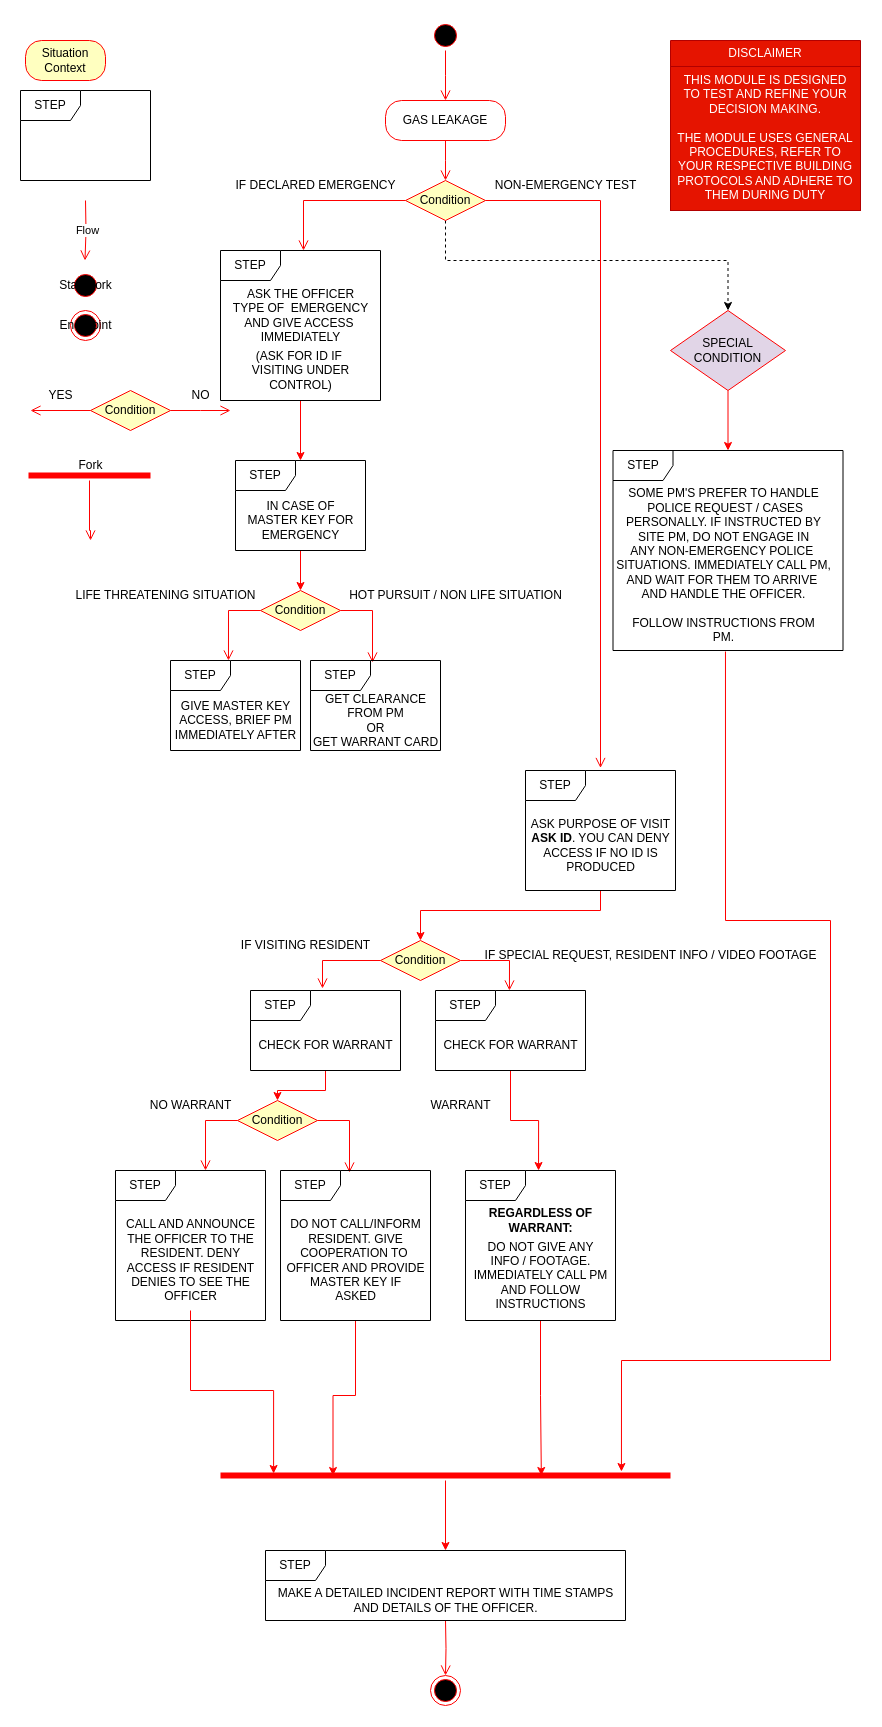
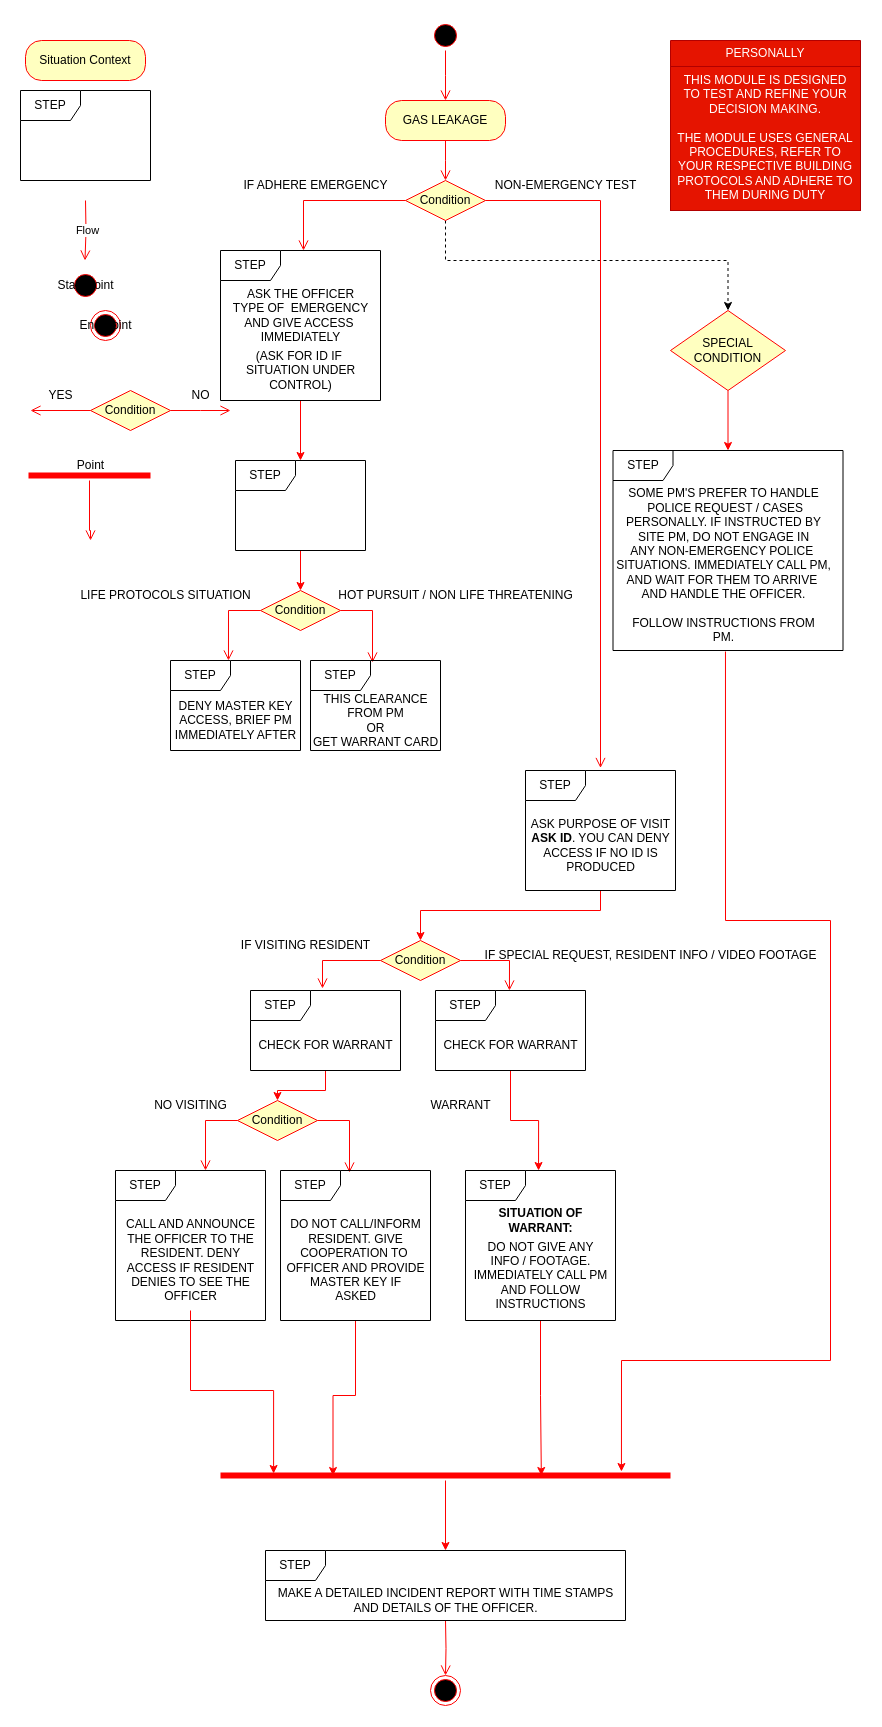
- <mxCell id="12" value="DISCLAIMER" style="swimlane;fontStyle=0;childLayout=stackLayout;horizontal=1;startSize=26;fillColor=#e51400;horizontalStack=0;resizeParent=1;resizeParentMax=0;resizeLast=0;collapsible=1;marginBottom=0;whiteSpace=wrap;html=1;fontColor=#ffffff;strokeColor=#B20000;" parent="1" vertex="1"><mxGeometry x="670" y="40" width="190" height="170" as="geometry" /></mxCell>
+ <mxCell id="12" value="PERSONALLY" style="swimlane;fontStyle=0;childLayout=stackLayout;horizontal=1;startSize=26;fillColor=#e51400;horizontalStack=0;resizeParent=1;resizeParentMax=0;resizeLast=0;collapsible=1;marginBottom=0;whiteSpace=wrap;html=1;fontColor=#ffffff;strokeColor=#B20000;" parent="1" vertex="1"><mxGeometry x="670" y="40" width="190" height="170" as="geometry" /></mxCell>
- <mxCell id="6" value="Situation Context" style="rounded=1;whiteSpace=wrap;html=1;arcSize=40;fontColor=#000000;fillColor=#ffffc0;strokeColor=#ff0000;" parent="1" vertex="1"><mxGeometry x="25" y="40" width="80" height="40" as="geometry" /></mxCell>
+ <mxCell id="6" value="Situation Context" style="rounded=1;whiteSpace=wrap;html=1;arcSize=40;fontColor=#000000;fillColor=#ffffc0;strokeColor=#ff0000;" parent="1" vertex="1"><mxGeometry x="25" y="40" width="120" height="40" as="geometry" /></mxCell>
- <mxCell id="4" value="GAS LEAKAGE" style="rounded=1;whiteSpace=wrap;html=1;arcSize=40;fontColor=#000000;fillColor=#ffffff;strokeColor=#ff0000;" parent="1" vertex="1"><mxGeometry x="385" y="100" width="120" height="40" as="geometry" /></mxCell>
+ <mxCell id="4" value="GAS LEAKAGE" style="rounded=1;whiteSpace=wrap;html=1;arcSize=40;fontColor=#000000;fillColor=#ffffc0;strokeColor=#ff0000;" parent="1" vertex="1"><mxGeometry x="385" y="100" width="120" height="40" as="geometry" /></mxCell>
- <mxCell id="28" value="IF DECLARED EMERGENCY" style="text;html=1;align=center;verticalAlign=middle;resizable=0;points=[];autosize=1;strokeColor=none;fillColor=none;" parent="1" vertex="1"><mxGeometry x="225" y="170" width="180" height="30" as="geometry" /></mxCell>
+ <mxCell id="28" value="IF ADHERE EMERGENCY" style="text;html=1;align=center;verticalAlign=middle;resizable=0;points=[];autosize=1;strokeColor=none;fillColor=none;" parent="1" vertex="1"><mxGeometry x="225" y="170" width="180" height="30" as="geometry" /></mxCell>
- <mxCell id="9" value="Start Fork" style="ellipse;html=1;shape=startState;fillColor=#000000;strokeColor=#ff0000;" parent="1" vertex="1"><mxGeometry x="70" y="270" width="30" height="30" as="geometry" /></mxCell>
+ <mxCell id="9" value="Start Point" style="ellipse;html=1;shape=startState;fillColor=#000000;strokeColor=#ff0000;" parent="1" vertex="1"><mxGeometry x="70" y="270" width="30" height="30" as="geometry" /></mxCell>
- <mxCell id="10" value="End Point" style="ellipse;html=1;shape=endState;fillColor=#000000;strokeColor=#ff0000;" parent="1" vertex="1"><mxGeometry x="70" y="310" width="30" height="30" as="geometry" /></mxCell>
+ <mxCell id="10" value="End Point" style="ellipse;html=1;shape=endState;fillColor=#000000;strokeColor=#ff0000;" parent="1" vertex="1"><mxGeometry x="90" y="310" width="30" height="30" as="geometry" /></mxCell>
- <mxCell id="74" value="SPECIAL CONDITION" style="rhombus;whiteSpace=wrap;html=1;fontColor=#000000;fillColor=#e1d5e7;strokeColor=#ff0000;" parent="1" vertex="1"><mxGeometry x="670" y="310" width="115" height="80" as="geometry" /></mxCell>
+ <mxCell id="74" value="SPECIAL CONDITION" style="rhombus;whiteSpace=wrap;html=1;fontColor=#000000;fillColor=#ffffc0;strokeColor=#ff0000;" parent="1" vertex="1"><mxGeometry x="670" y="310" width="115" height="80" as="geometry" /></mxCell>
- <mxCell id="34" value="&lt;div&gt;(ASK FOR ID IF&amp;nbsp;&lt;/div&gt;&lt;div&gt;VISITING UNDER&lt;/div&gt;&lt;div&gt;CONTROL)&lt;/div&gt;" style="text;html=1;align=center;verticalAlign=middle;resizable=0;points=[];autosize=1;strokeColor=none;fillColor=none;" parent="1" vertex="1"><mxGeometry x="235" y="340" width="130" height="60" as="geometry" /></mxCell>
+ <mxCell id="34" value="&lt;div&gt;(ASK FOR ID IF&amp;nbsp;&lt;/div&gt;&lt;div&gt;SITUATION UNDER&lt;/div&gt;&lt;div&gt;CONTROL)&lt;/div&gt;" style="text;html=1;align=center;verticalAlign=middle;resizable=0;points=[];autosize=1;strokeColor=none;fillColor=none;" parent="1" vertex="1"><mxGeometry x="235" y="340" width="130" height="60" as="geometry" /></mxCell>
- <mxCell id="16" value="Fork" style="text;html=1;align=center;verticalAlign=middle;resizable=0;points=[];autosize=1;strokeColor=none;fillColor=none;" parent="1" vertex="1"><mxGeometry x="65" y="450" width="50" height="30" as="geometry" /></mxCell>
+ <mxCell id="16" value="Point" style="text;html=1;align=center;verticalAlign=middle;resizable=0;points=[];autosize=1;strokeColor=none;fillColor=none;" parent="1" vertex="1"><mxGeometry x="65" y="450" width="50" height="30" as="geometry" /></mxCell>
- <mxCell id="33" value="&lt;div&gt;IN CASE OF &lt;br&gt;&lt;/div&gt;&lt;div&gt;MASTER KEY FOR &lt;br&gt;&lt;/div&gt;&lt;div&gt;EMERGENCY&lt;br&gt;&lt;/div&gt;" style="text;html=1;align=center;verticalAlign=middle;resizable=0;points=[];autosize=1;strokeColor=none;fillColor=none;" parent="1" vertex="1"><mxGeometry x="235" y="490" width="130" height="60" as="geometry" /></mxCell>
- <mxCell id="38" value="LIFE THREATENING SITUATION" style="text;html=1;align=center;verticalAlign=middle;resizable=0;points=[];autosize=1;strokeColor=none;fillColor=none;" parent="1" vertex="1"><mxGeometry x="60" y="580" width="210" height="30" as="geometry" /></mxCell>
+ <mxCell id="38" value="LIFE PROTOCOLS SITUATION" style="text;html=1;align=center;verticalAlign=middle;resizable=0;points=[];autosize=1;strokeColor=none;fillColor=none;" parent="1" vertex="1"><mxGeometry x="60" y="580" width="210" height="30" as="geometry" /></mxCell>
- <mxCell id="39" value="HOT PURSUIT / NON LIFE SITUATION" style="text;html=1;align=center;verticalAlign=middle;resizable=0;points=[];autosize=1;strokeColor=none;fillColor=none;" parent="1" vertex="1"><mxGeometry x="325" y="580" width="260" height="30" as="geometry" /></mxCell>
+ <mxCell id="39" value="HOT PURSUIT / NON LIFE THREATENING" style="text;html=1;align=center;verticalAlign=middle;resizable=0;points=[];autosize=1;strokeColor=none;fillColor=none;" parent="1" vertex="1"><mxGeometry x="325" y="580" width="260" height="30" as="geometry" /></mxCell>
- <mxCell id="43" value="&lt;div&gt;GIVE MASTER KEY &lt;br&gt;&lt;/div&gt;&lt;div&gt;ACCESS, BRIEF PM &lt;br&gt;&lt;/div&gt;&lt;div&gt;IMMEDIATELY AFTER&lt;br&gt;&lt;/div&gt;" style="text;html=1;align=center;verticalAlign=middle;resizable=0;points=[];autosize=1;strokeColor=none;fillColor=none;" parent="1" vertex="1"><mxGeometry x="160" y="690" width="150" height="60" as="geometry" /></mxCell>
+ <mxCell id="43" value="&lt;div&gt;DENY MASTER KEY &lt;br&gt;&lt;/div&gt;&lt;div&gt;ACCESS, BRIEF PM &lt;br&gt;&lt;/div&gt;&lt;div&gt;IMMEDIATELY AFTER&lt;br&gt;&lt;/div&gt;" style="text;html=1;align=center;verticalAlign=middle;resizable=0;points=[];autosize=1;strokeColor=none;fillColor=none;" parent="1" vertex="1"><mxGeometry x="160" y="690" width="150" height="60" as="geometry" /></mxCell>
- <mxCell id="45" value="&lt;div&gt;GET CLEARANCE &lt;br&gt;&lt;/div&gt;&lt;div&gt;FROM PM&lt;/div&gt;&lt;div&gt;OR&lt;/div&gt;&lt;div&gt;GET WARRANT CARD&lt;br&gt;&lt;/div&gt;" style="text;html=1;align=center;verticalAlign=middle;resizable=0;points=[];autosize=1;strokeColor=none;fillColor=none;" parent="1" vertex="1"><mxGeometry x="300" y="685" width="150" height="70" as="geometry" /></mxCell>
+ <mxCell id="45" value="&lt;div&gt;THIS CLEARANCE &lt;br&gt;&lt;/div&gt;&lt;div&gt;FROM PM&lt;/div&gt;&lt;div&gt;OR&lt;/div&gt;&lt;div&gt;GET WARRANT CARD&lt;br&gt;&lt;/div&gt;" style="text;html=1;align=center;verticalAlign=middle;resizable=0;points=[];autosize=1;strokeColor=none;fillColor=none;" parent="1" vertex="1"><mxGeometry x="300" y="685" width="150" height="70" as="geometry" /></mxCell>
- <mxCell id="61" value="NO WARRANT" style="text;html=1;align=center;verticalAlign=middle;resizable=0;points=[];autosize=1;strokeColor=none;fillColor=none;" parent="1" vertex="1"><mxGeometry x="135" y="1090" width="110" height="30" as="geometry" /></mxCell>
+ <mxCell id="61" value="NO VISITING" style="text;html=1;align=center;verticalAlign=middle;resizable=0;points=[];autosize=1;strokeColor=none;fillColor=none;" parent="1" vertex="1"><mxGeometry x="135" y="1090" width="110" height="30" as="geometry" /></mxCell>
- <mxCell id="72" value="&lt;div&gt;&lt;b&gt;REGARDLESS OF &lt;br&gt;&lt;/b&gt;&lt;/div&gt;&lt;div&gt;&lt;b&gt;WARRANT: &lt;br&gt;&lt;/b&gt;&lt;/div&gt;" style="text;html=1;align=center;verticalAlign=middle;resizable=0;points=[];autosize=1;strokeColor=none;fillColor=none;" parent="1" vertex="1"><mxGeometry x="475" y="1200" width="130" height="40" as="geometry" /></mxCell>
+ <mxCell id="72" value="&lt;div&gt;&lt;b&gt;SITUATION OF &lt;br&gt;&lt;/b&gt;&lt;/div&gt;&lt;div&gt;&lt;b&gt;WARRANT: &lt;br&gt;&lt;/b&gt;&lt;/div&gt;" style="text;html=1;align=center;verticalAlign=middle;resizable=0;points=[];autosize=1;strokeColor=none;fillColor=none;" parent="1" vertex="1"><mxGeometry x="475" y="1200" width="130" height="40" as="geometry" /></mxCell>
